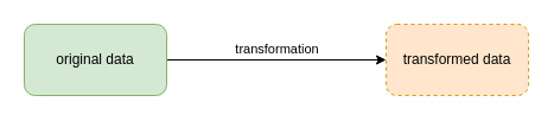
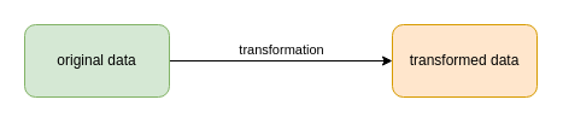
- <mxCell id="4" value="transformed data" style="rounded=1;whiteSpace=wrap;html=1;fillColor=#ffe6cc;strokeColor=#d79b00;fontColor=#000000;dashed=1;" parent="1" vertex="1"><mxGeometry x="325" y="20" width="120" height="60" as="geometry" /></mxCell>
+ <mxCell id="4" value="transformed data" style="rounded=1;whiteSpace=wrap;html=1;fillColor=#ffe6cc;strokeColor=#d79b00;fontColor=#000000;" parent="1" vertex="1"><mxGeometry x="325" y="20" width="120" height="60" as="geometry" /></mxCell>
